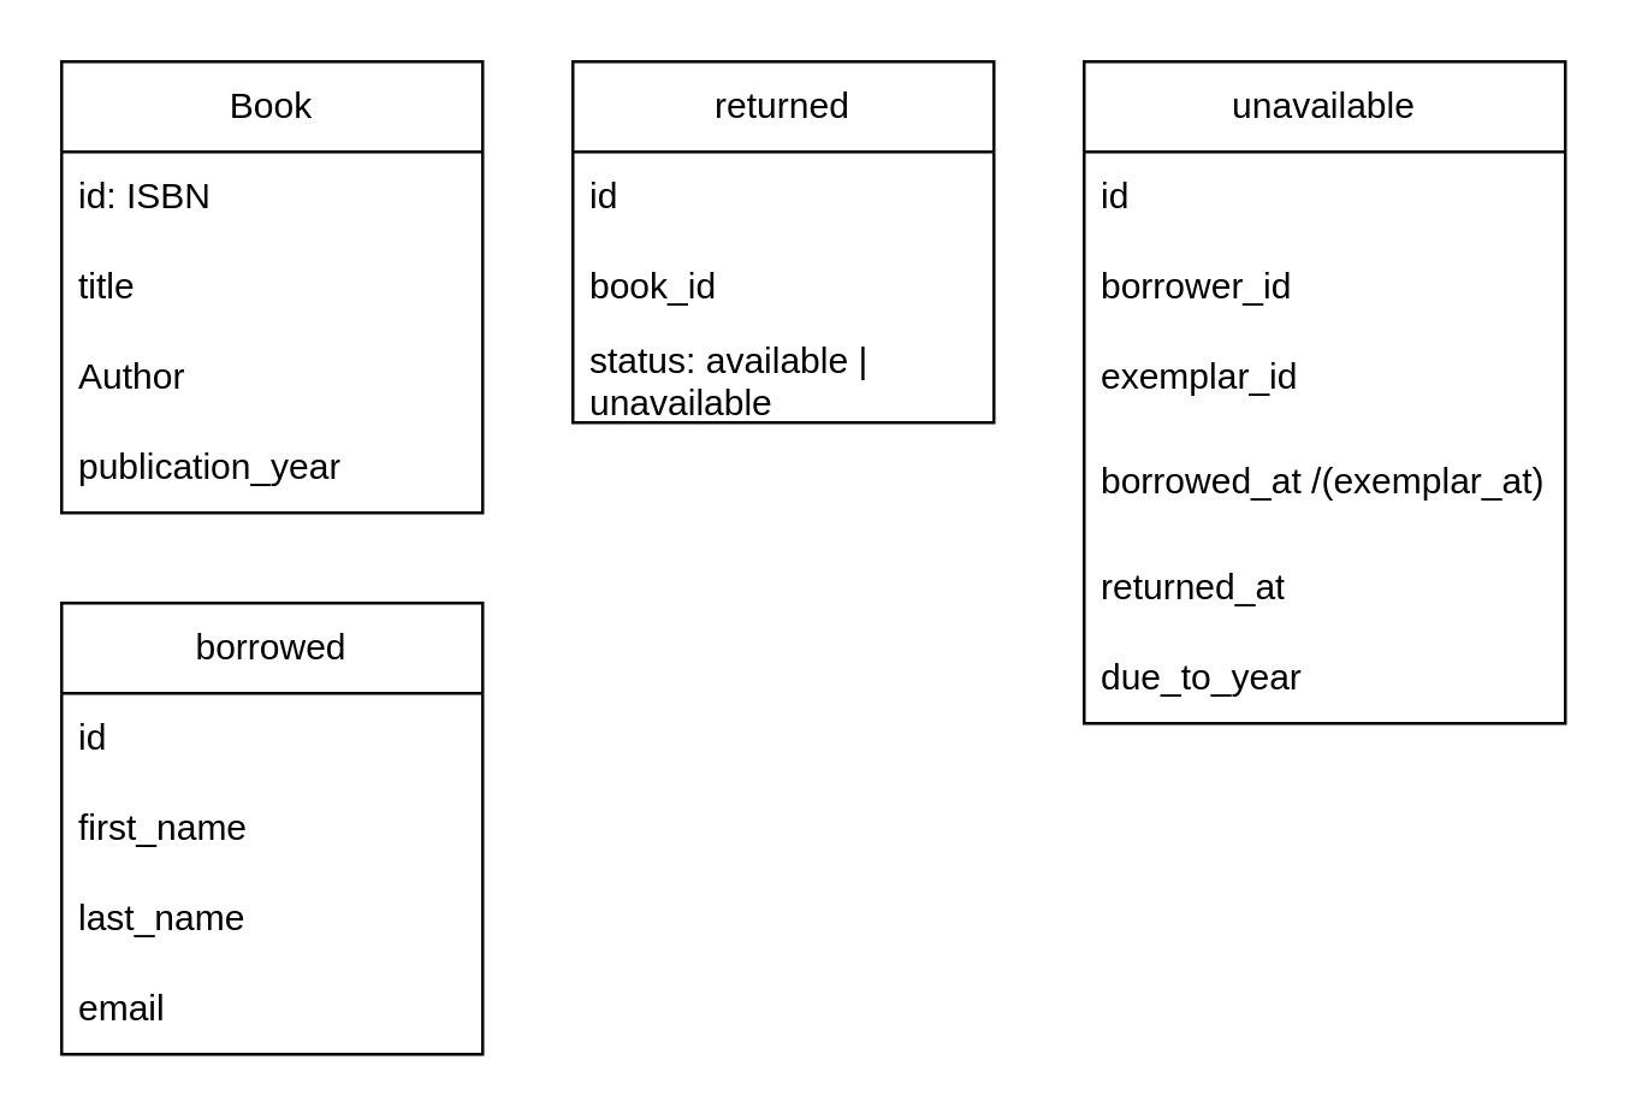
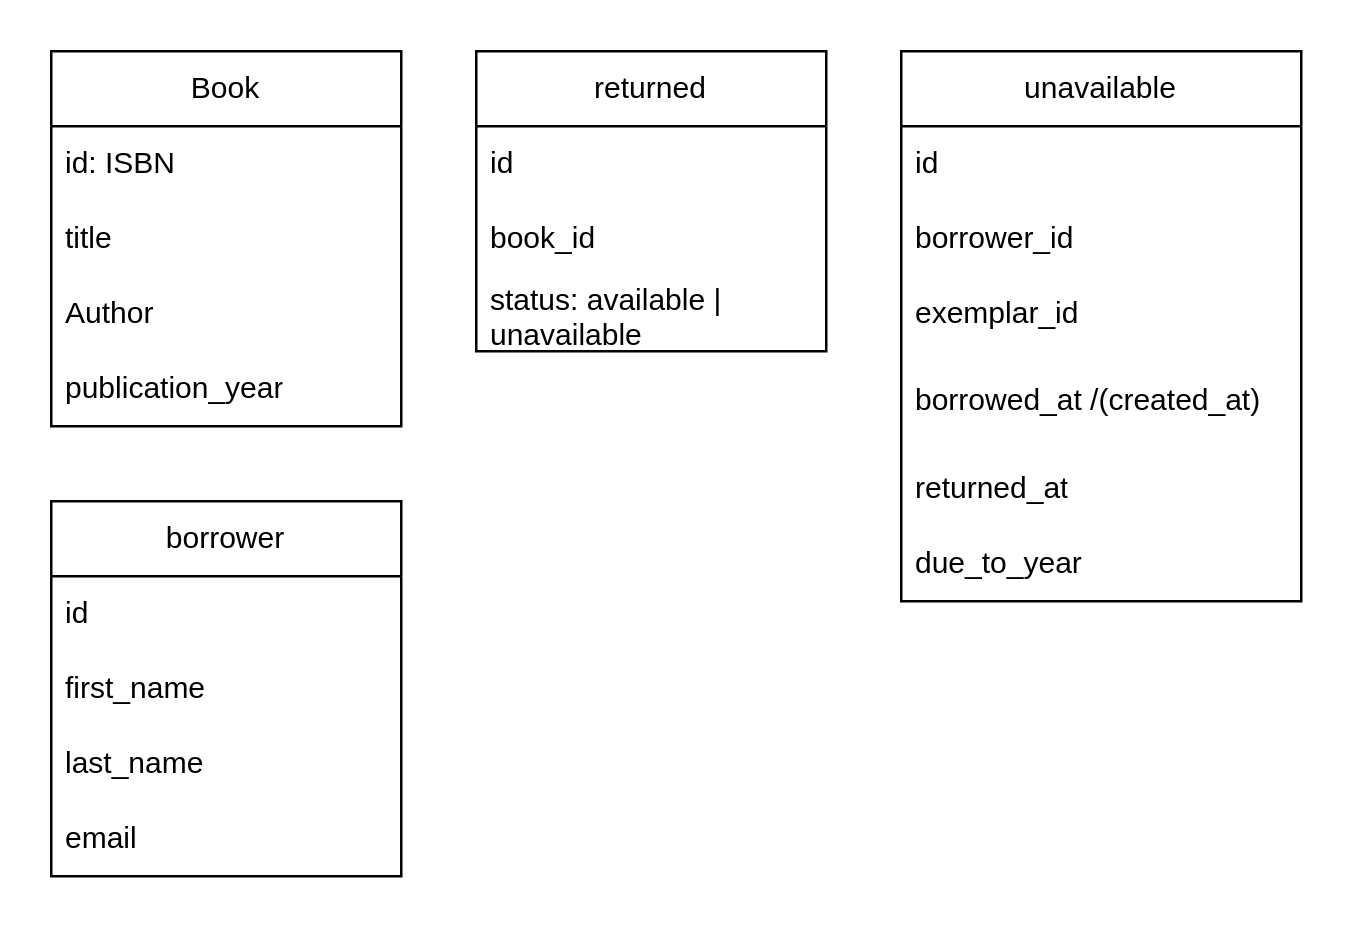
- <mxCell id="20" value="borrowed_at /(exemplar_at)" style="text;strokeColor=none;fillColor=none;align=left;verticalAlign=middle;spacingLeft=4;spacingRight=4;overflow=hidden;points=[[0,0.5],[1,0.5]];portConstraint=eastwest;rotatable=0;whiteSpace=wrap;html=1;" parent="16" vertex="1"><mxGeometry y="120" width="160" height="40" as="geometry" /></mxCell>
+ <mxCell id="20" value="borrowed_at /(created_at)" style="text;strokeColor=none;fillColor=none;align=left;verticalAlign=middle;spacingLeft=4;spacingRight=4;overflow=hidden;points=[[0,0.5],[1,0.5]];portConstraint=eastwest;rotatable=0;whiteSpace=wrap;html=1;" parent="16" vertex="1"><mxGeometry y="120" width="160" height="40" as="geometry" /></mxCell>
- <mxCell id="2" value="borrowed" style="swimlane;fontStyle=0;childLayout=stackLayout;horizontal=1;startSize=30;horizontalStack=0;resizeParent=1;resizeParentMax=0;resizeLast=0;collapsible=1;marginBottom=0;whiteSpace=wrap;html=1;" parent="1" vertex="1"><mxGeometry x="20" y="200" width="140" height="150" as="geometry" /></mxCell>
+ <mxCell id="2" value="borrower" style="swimlane;fontStyle=0;childLayout=stackLayout;horizontal=1;startSize=30;horizontalStack=0;resizeParent=1;resizeParentMax=0;resizeLast=0;collapsible=1;marginBottom=0;whiteSpace=wrap;html=1;" parent="1" vertex="1"><mxGeometry x="20" y="200" width="140" height="150" as="geometry" /></mxCell>
